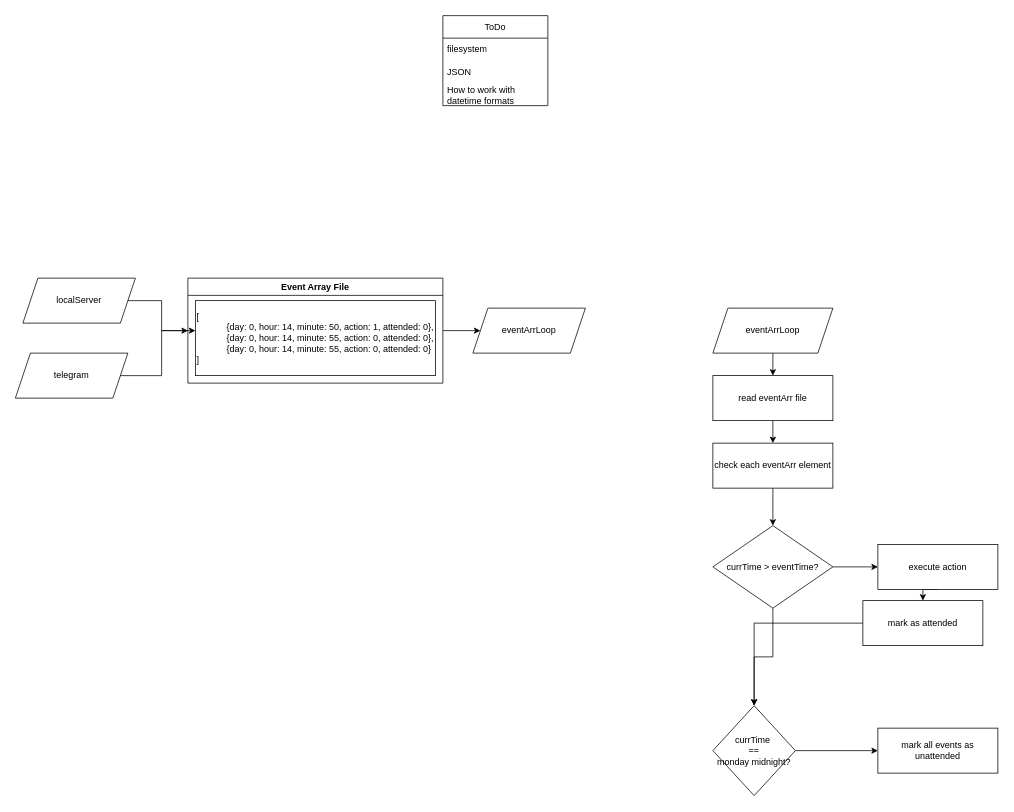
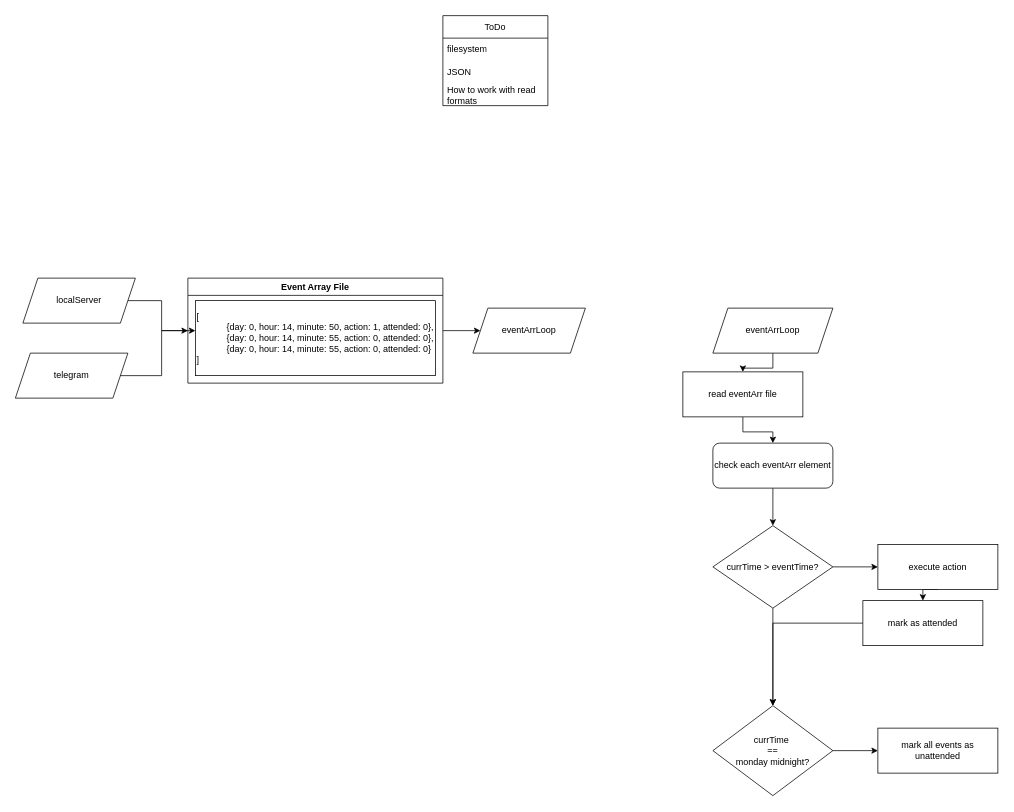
- <mxCell id="29" value="How to work with datetime formats" style="text;strokeColor=none;fillColor=none;align=left;verticalAlign=middle;spacingLeft=4;spacingRight=4;overflow=hidden;points=[[0,0.5],[1,0.5]];portConstraint=eastwest;rotatable=0;whiteSpace=wrap;html=1;" vertex="1" parent="26"><mxGeometry y="90" width="140" height="30" as="geometry" /></mxCell>
+ <mxCell id="29" value="How to work with read formats" style="text;strokeColor=none;fillColor=none;align=left;verticalAlign=middle;spacingLeft=4;spacingRight=4;overflow=hidden;points=[[0,0.5],[1,0.5]];portConstraint=eastwest;rotatable=0;whiteSpace=wrap;html=1;" vertex="1" parent="26"><mxGeometry y="90" width="140" height="30" as="geometry" /></mxCell>
- <mxCell id="25" value="read eventArr file" style="rounded=0;whiteSpace=wrap;html=1;" vertex="1" parent="1"><mxGeometry x="950" y="500" width="160" height="60" as="geometry" /></mxCell>
+ <mxCell id="25" value="read eventArr file" style="rounded=0;whiteSpace=wrap;html=1;" vertex="1" parent="1"><mxGeometry x="910" y="495" width="160" height="60" as="geometry" /></mxCell>
- <mxCell id="13" value="check each eventArr element" style="rounded=0;whiteSpace=wrap;html=1;" vertex="1" parent="1"><mxGeometry x="950" y="590" width="160" height="60" as="geometry" /></mxCell>
+ <mxCell id="13" value="check each eventArr element" style="whiteSpace=wrap;html=1;rounded=1;" vertex="1" parent="1"><mxGeometry x="950" y="590" width="160" height="60" as="geometry" /></mxCell>
- <mxCell id="22" value="currTime&amp;nbsp;&lt;div&gt;==&lt;/div&gt;&lt;div&gt;monday midnight?&lt;/div&gt;" style="rhombus;whiteSpace=wrap;html=1;" vertex="1" parent="1"><mxGeometry x="950" y="940" width="110" height="120" as="geometry" /></mxCell>
+ <mxCell id="22" value="currTime&amp;nbsp;&lt;div&gt;==&lt;/div&gt;&lt;div&gt;monday midnight?&lt;/div&gt;" style="rhombus;whiteSpace=wrap;html=1;" vertex="1" parent="1"><mxGeometry x="950" y="940" width="160" height="120" as="geometry" /></mxCell>
